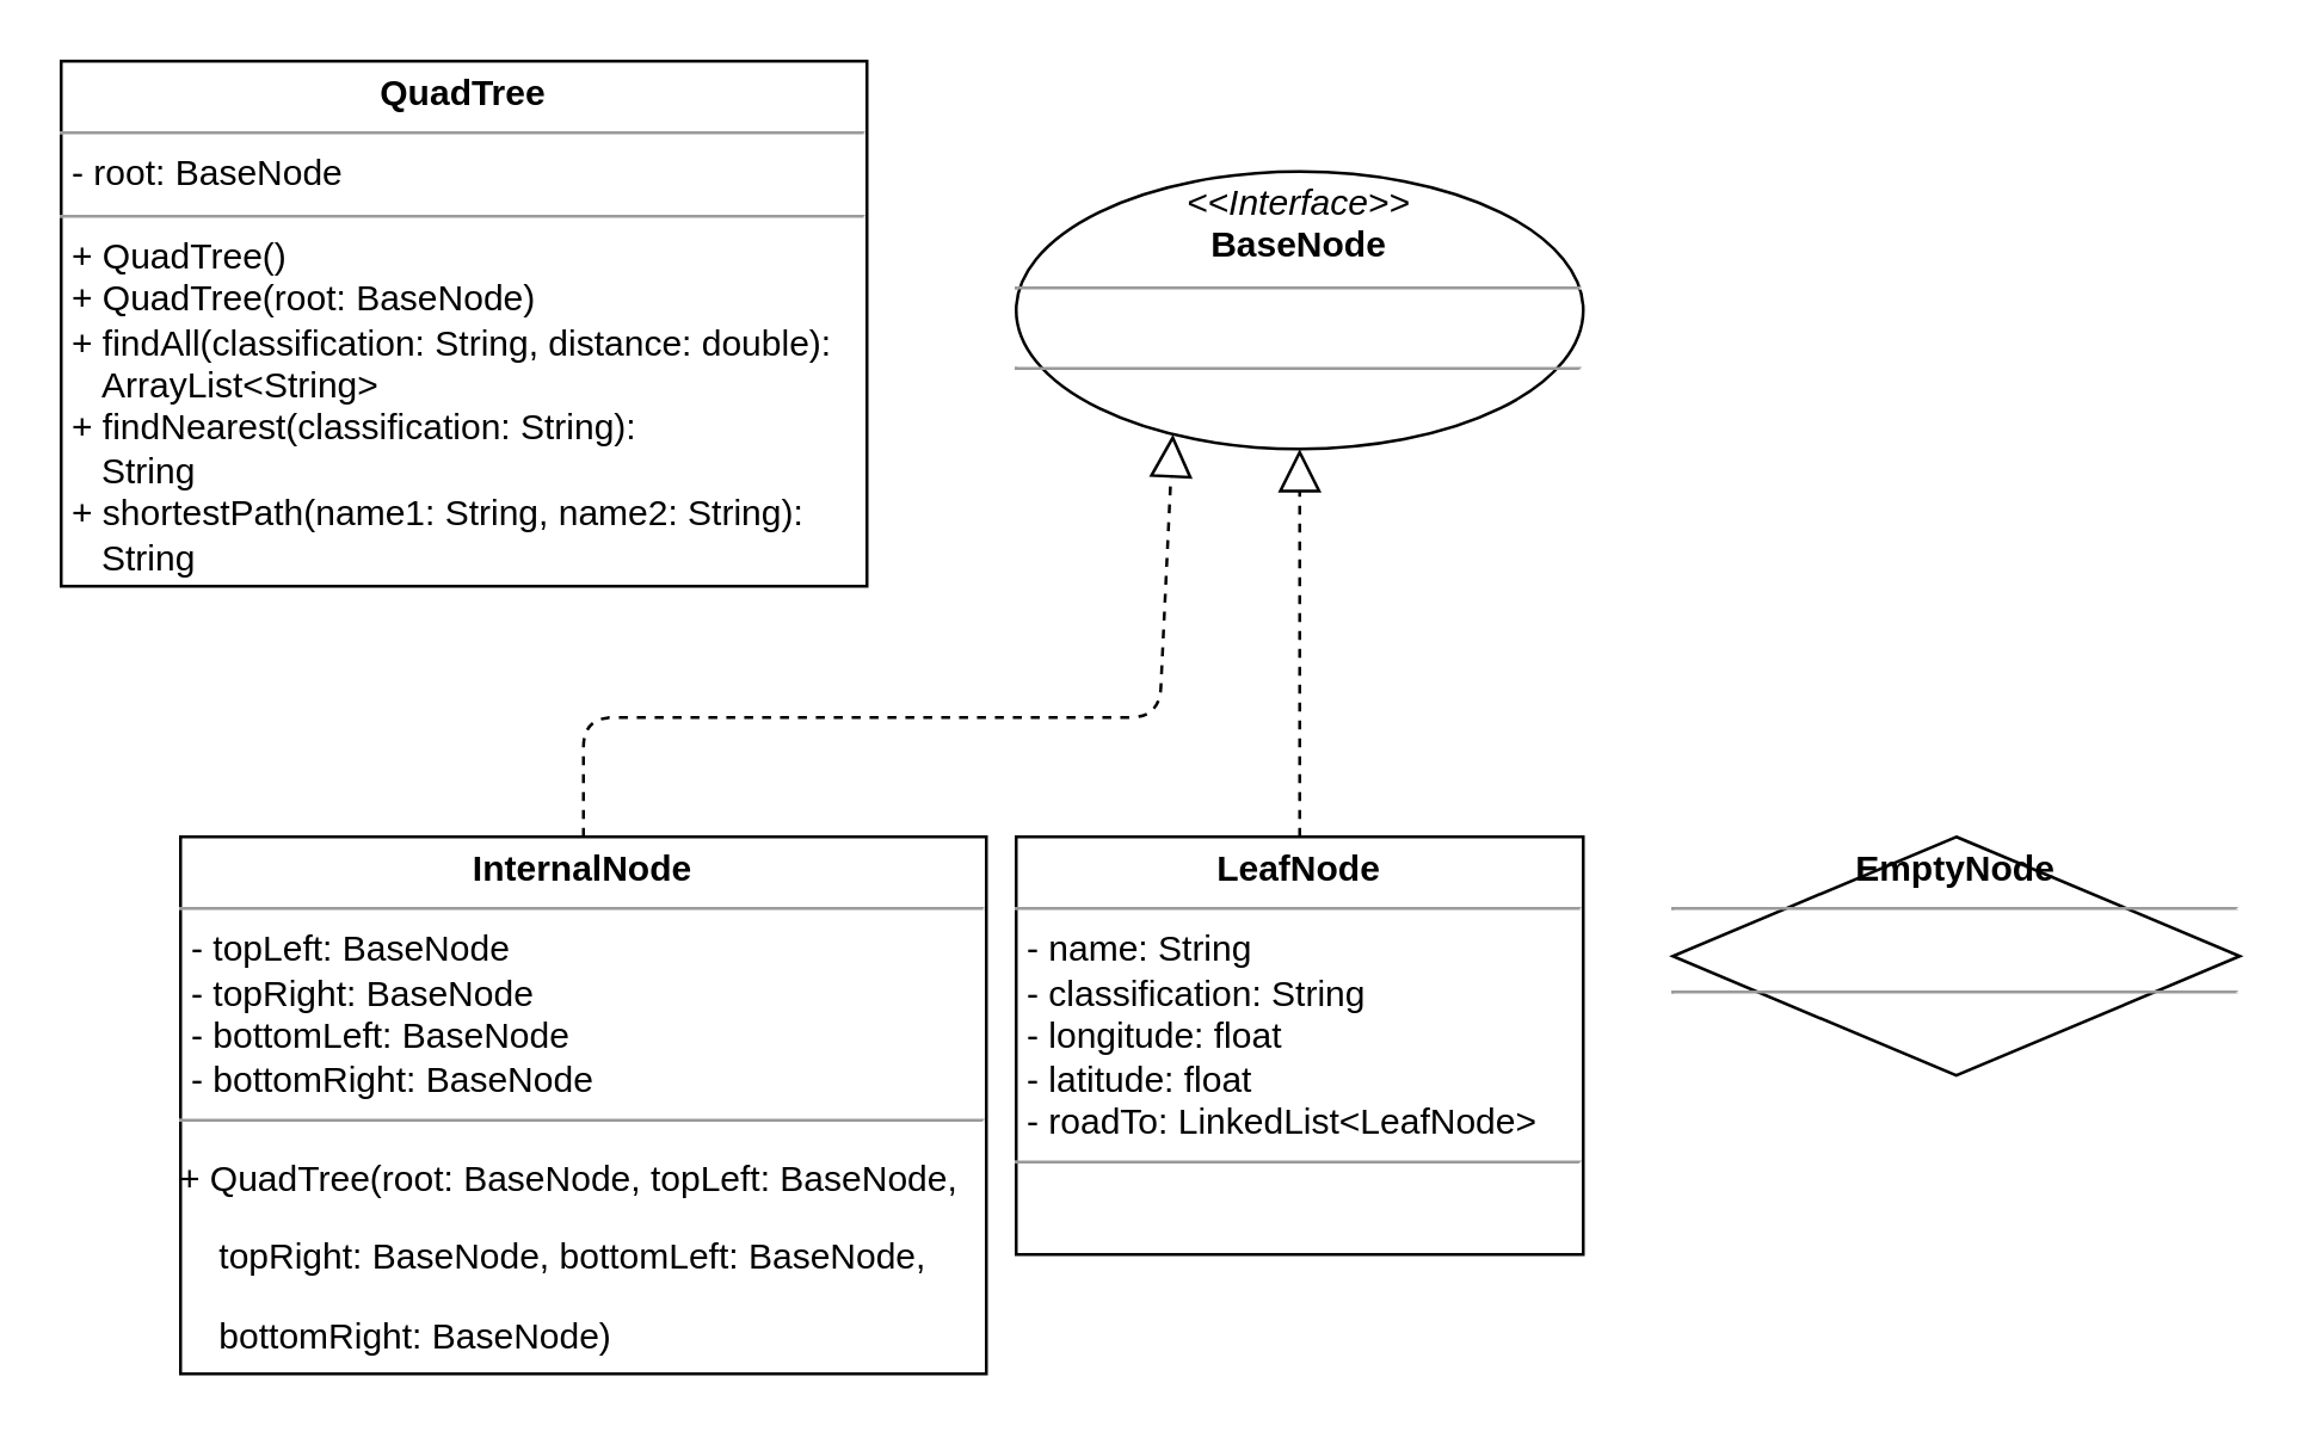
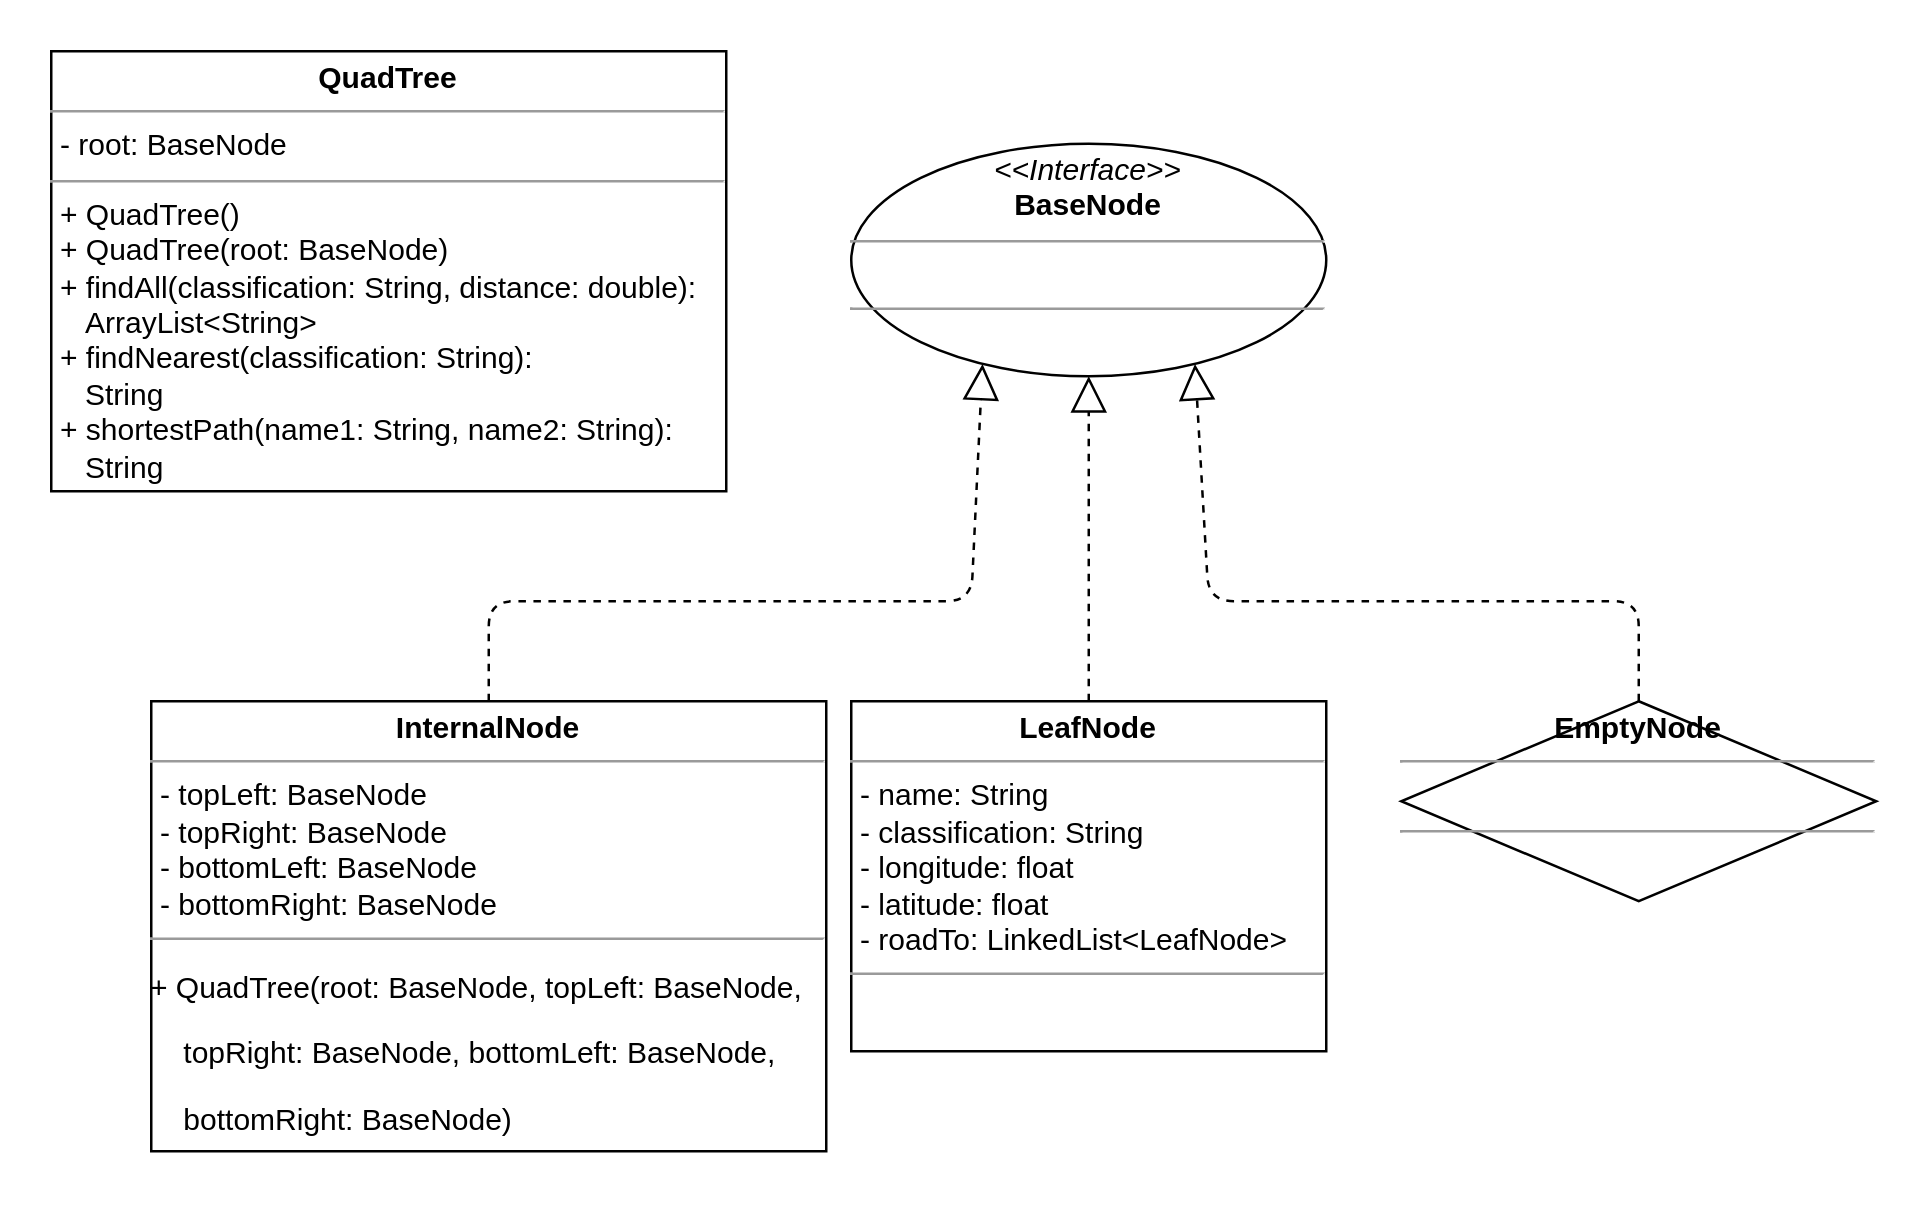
+ <mxCell id="9" value="" style="endArrow=block;dashed=1;endFill=0;endSize=12;html=1;exitX=0.5;exitY=0;exitDx=0;exitDy=0;entryX=0.75;entryY=1;entryDx=0;entryDy=0;" edge="1" parent="1" source="8" target="5"><mxGeometry width="160" relative="1" as="geometry"><mxPoint x="310" y="293" as="sourcePoint" /><mxPoint x="503" y="210" as="targetPoint" /><Array as="points"><mxPoint x="655" y="240" /><mxPoint x="483" y="240" /></Array></mxGeometry></mxCell>
